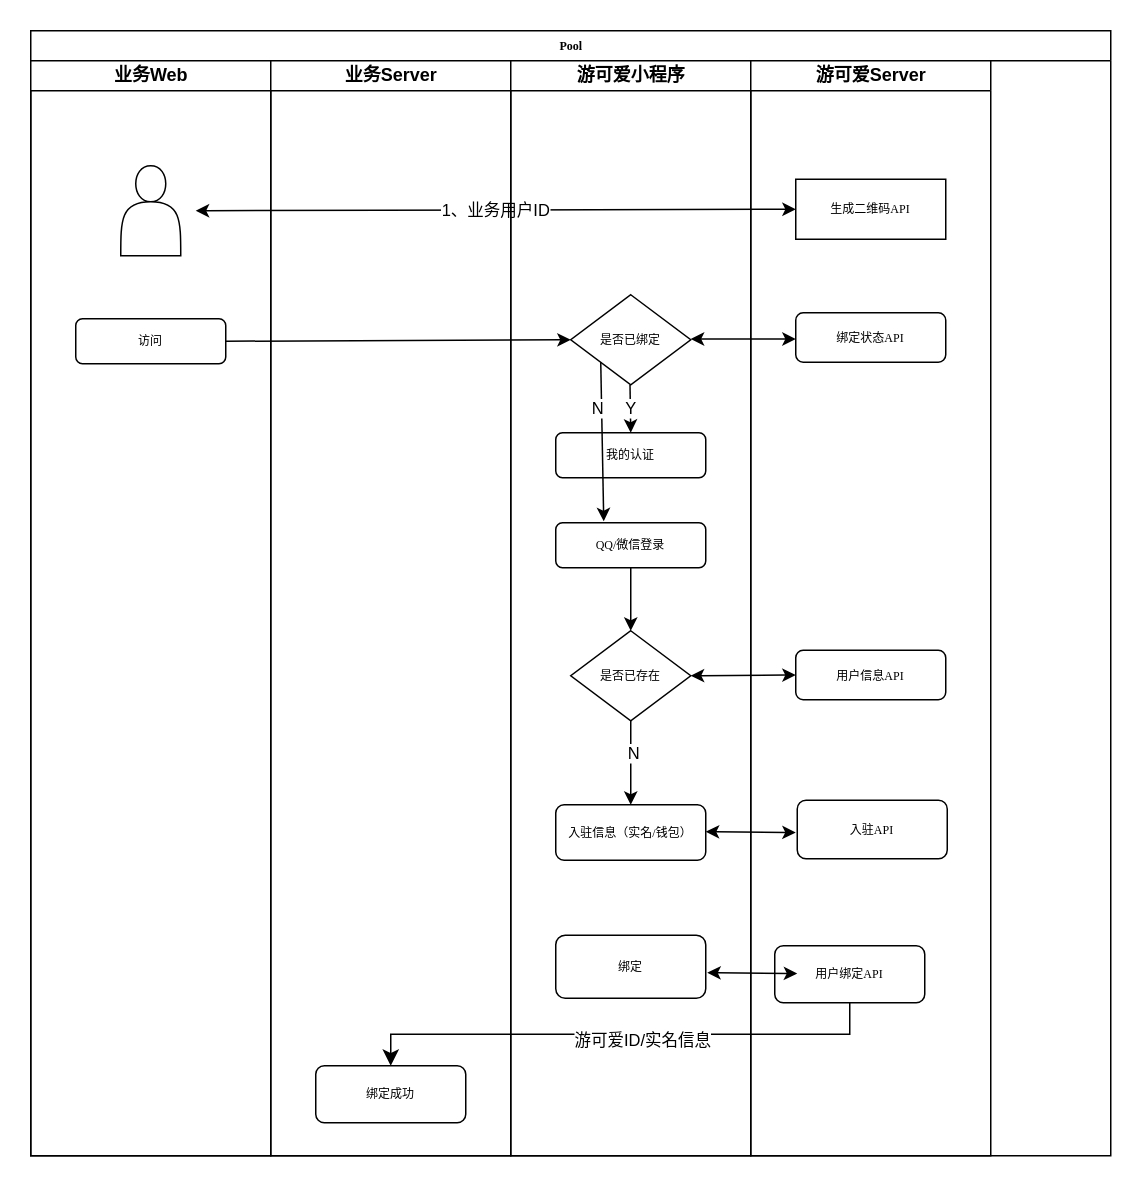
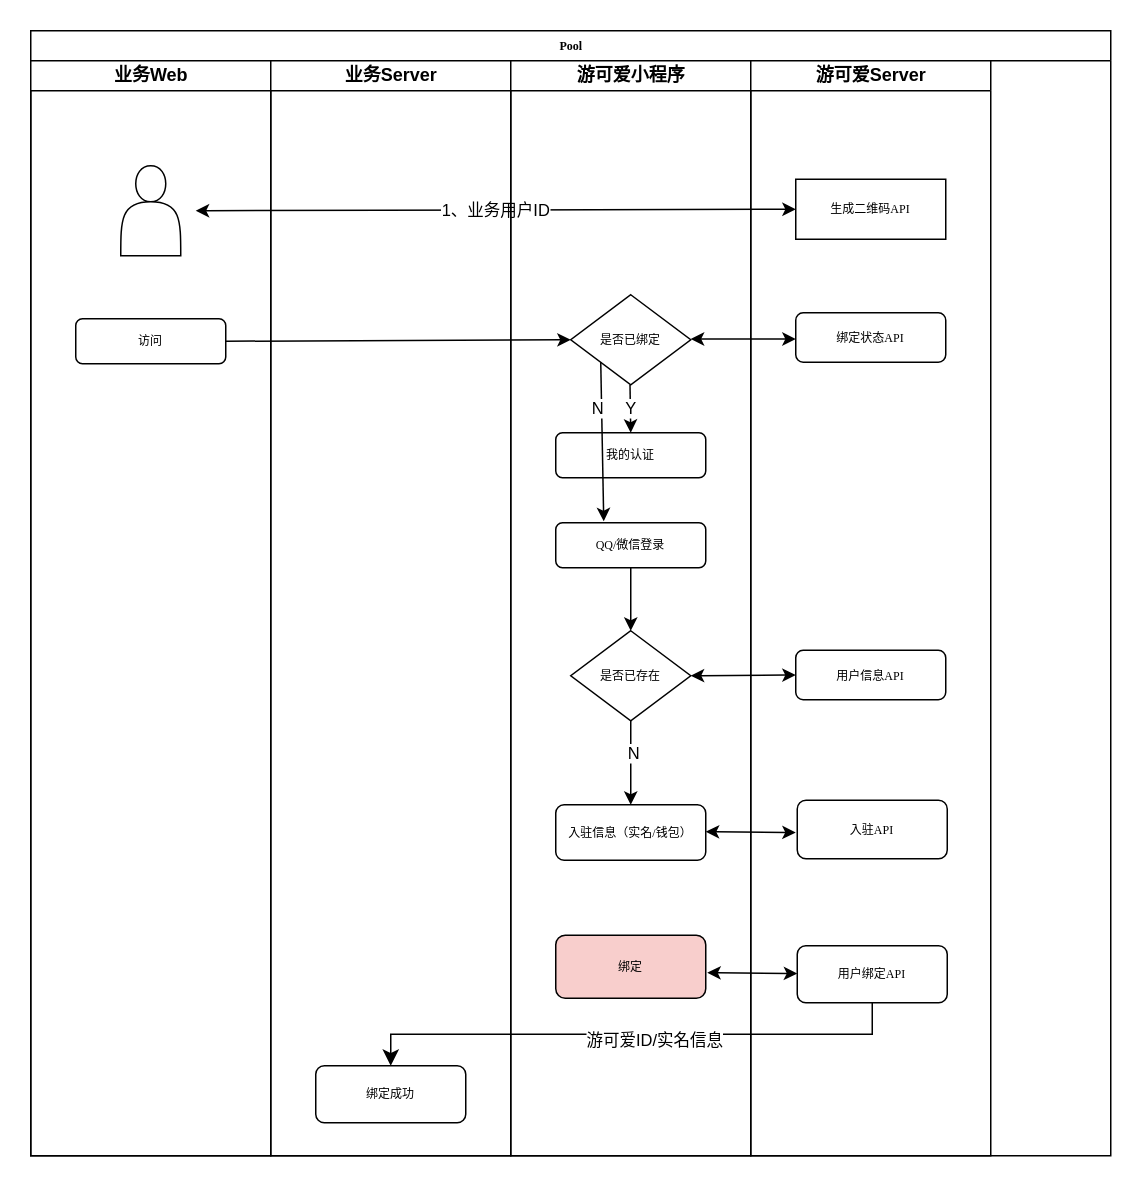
- <mxCell id="14" value="绑定" style="rounded=1;whiteSpace=wrap;html=1;shadow=0;labelBackgroundColor=none;strokeWidth=1;fontFamily=Verdana;fontSize=8;align=center;" vertex="1" parent="10"><mxGeometry x="30" y="583" width="100" height="42" as="geometry" /></mxCell>
+ <mxCell id="14" value="绑定" style="rounded=1;whiteSpace=wrap;html=1;shadow=0;labelBackgroundColor=none;strokeWidth=1;fontFamily=Verdana;fontSize=8;align=center;fillColor=#f8cecc;" vertex="1" parent="10"><mxGeometry x="30" y="583" width="100" height="42" as="geometry" /></mxCell>
- <mxCell id="29" value="用户绑定API" style="rounded=1;whiteSpace=wrap;html=1;shadow=0;labelBackgroundColor=none;strokeWidth=1;fontFamily=Verdana;fontSize=8;align=center;" vertex="1" parent="25"><mxGeometry x="16" y="590" width="100" height="38" as="geometry" /></mxCell>
+ <mxCell id="29" value="用户绑定API" style="rounded=1;whiteSpace=wrap;html=1;shadow=0;labelBackgroundColor=none;strokeWidth=1;fontFamily=Verdana;fontSize=8;align=center;" vertex="1" parent="25"><mxGeometry x="31" y="590" width="100" height="38" as="geometry" /></mxCell>
